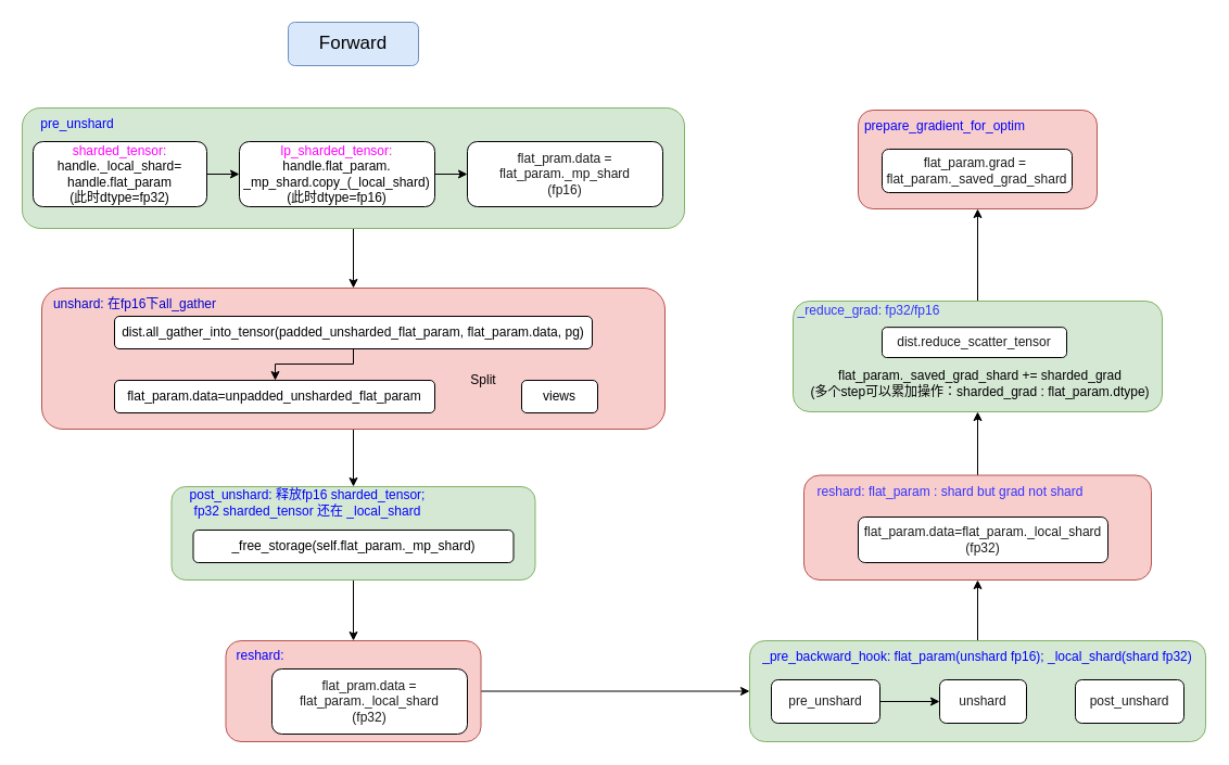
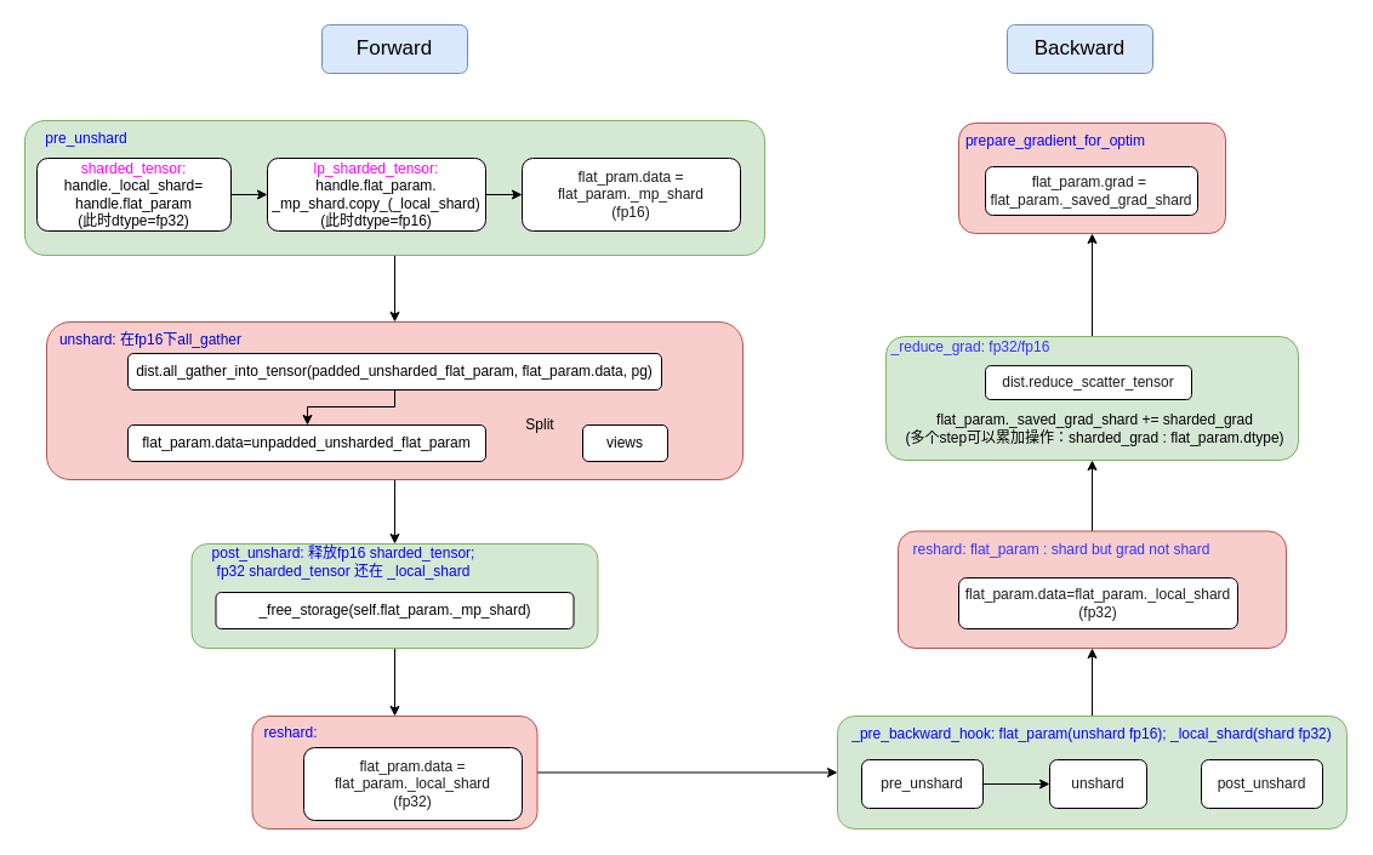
+ <mxCell id="3" value="&lt;font style=&quot;font-size: 17px;&quot;&gt;Backward&lt;/font&gt;" style="rounded=1;whiteSpace=wrap;html=1;fontSize=12;glass=0;strokeWidth=1;shadow=0;fillColor=#dae8fc;strokeColor=#6c8ebf;" vertex="1" parent="1"><mxGeometry x="830" y="20" width="120" height="40" as="geometry" /></mxCell>
